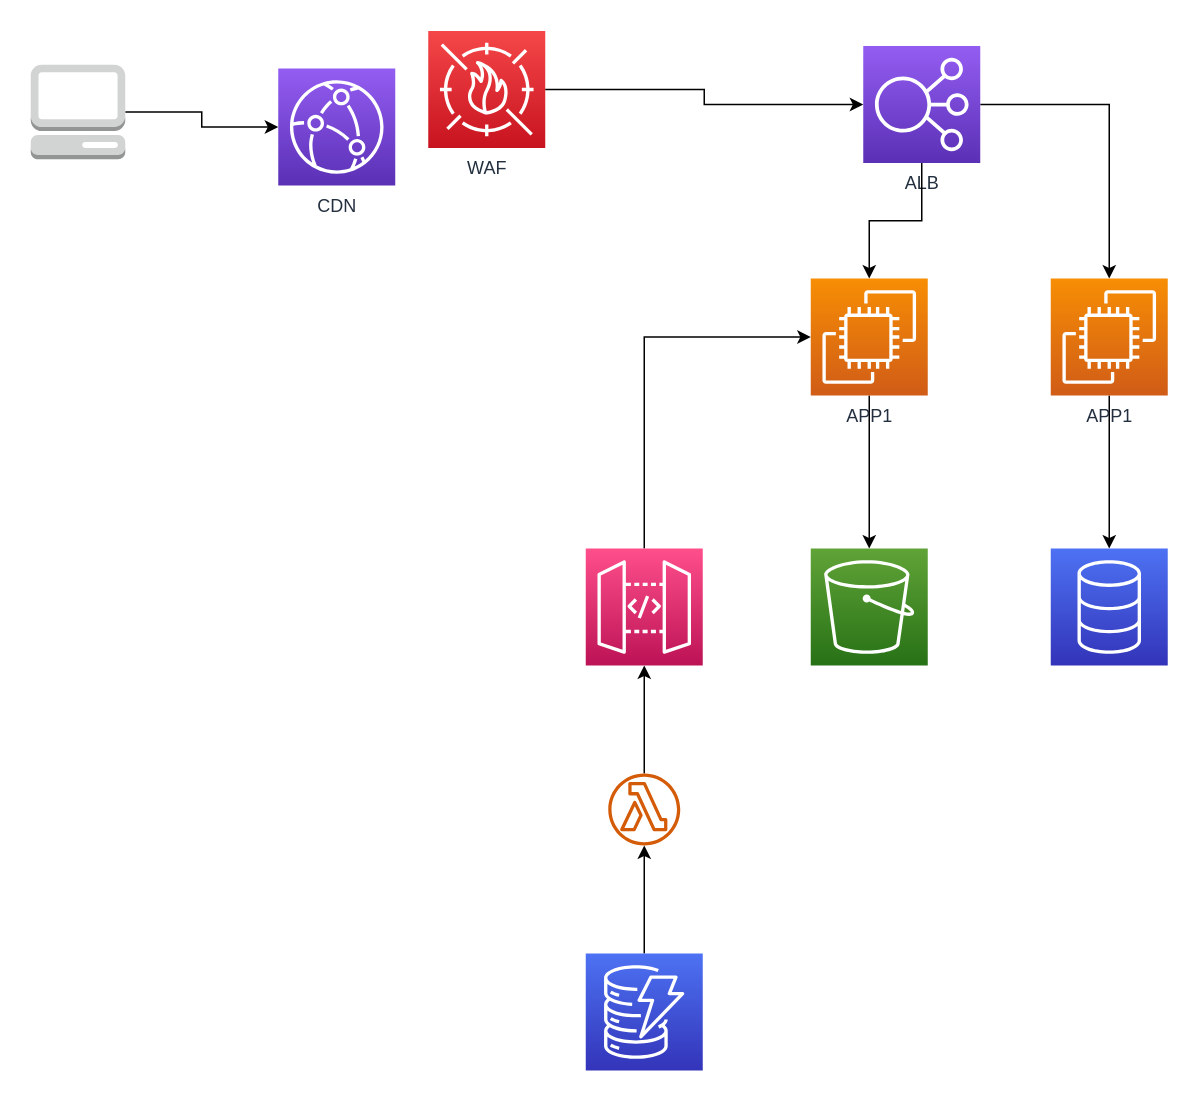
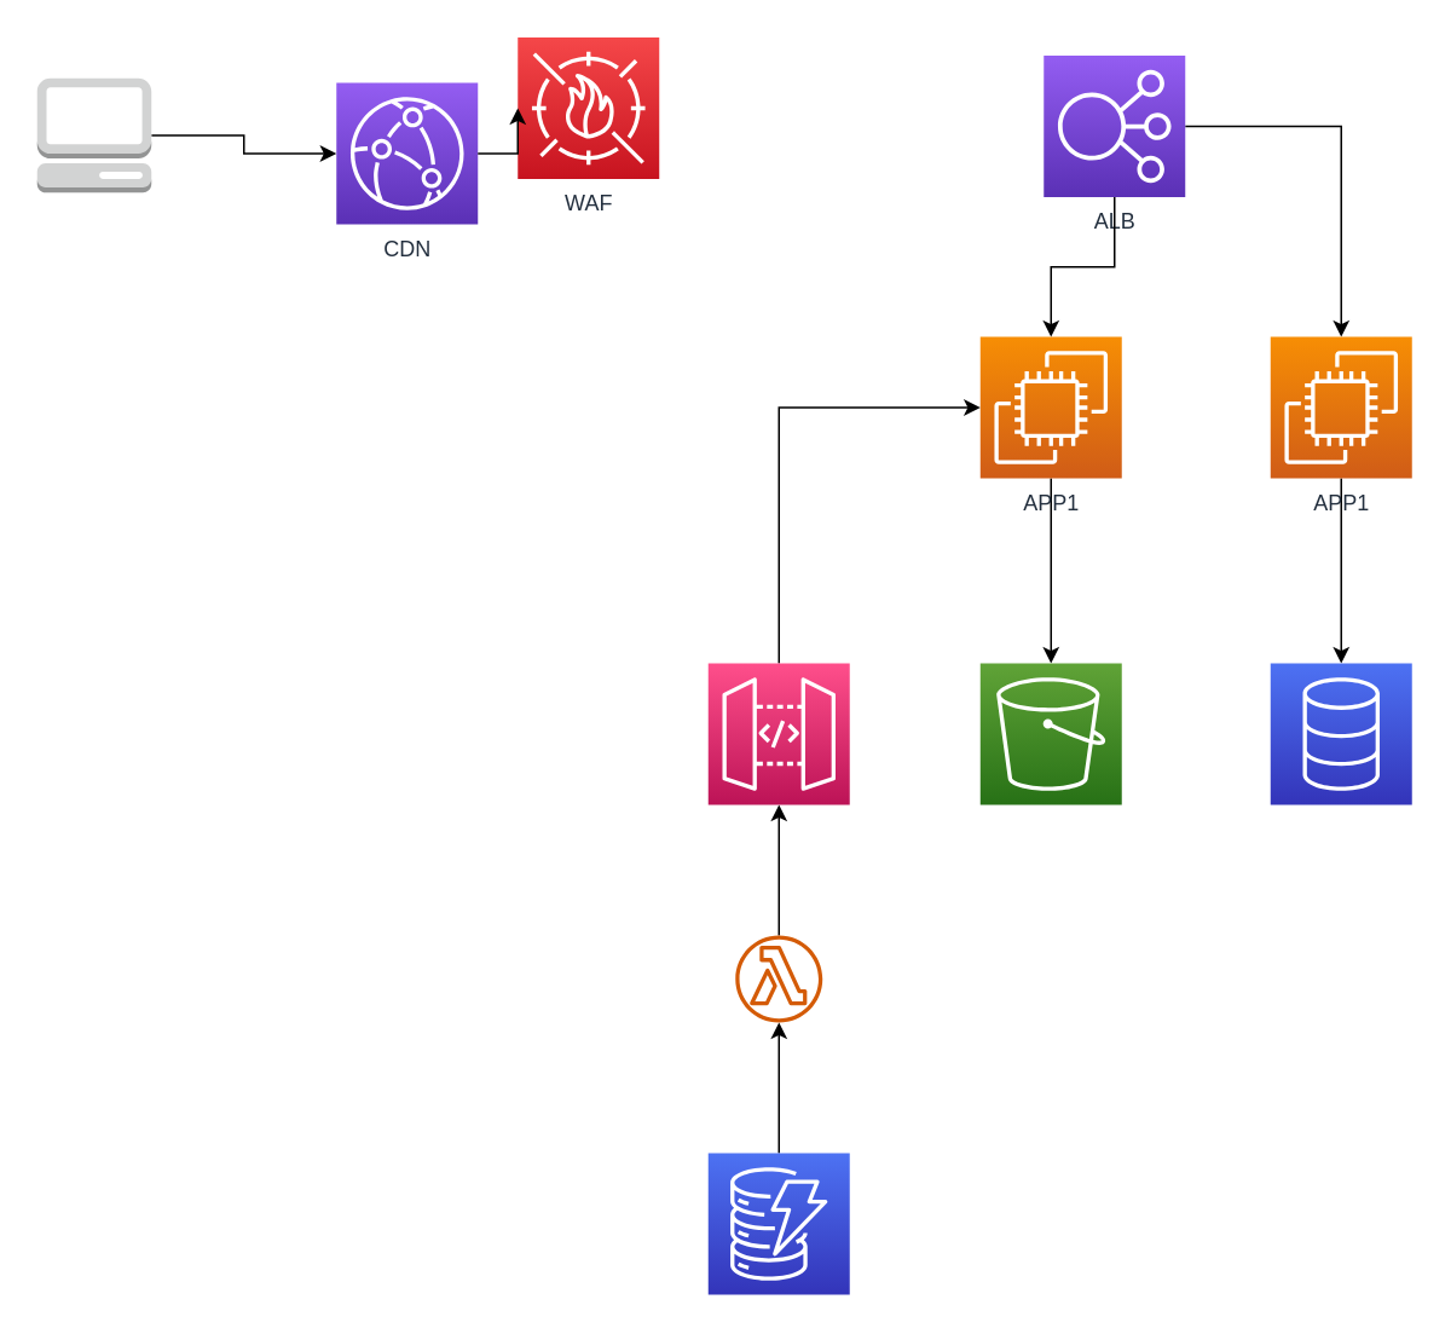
- <mxCell id="9" style="edgeStyle=orthogonalEdgeStyle;rounded=0;orthogonalLoop=1;jettySize=auto;html=1;exitX=1;exitY=0.5;exitDx=0;exitDy=0;exitPerimeter=0;" edge="1" parent="1" source="5" target="8"><mxGeometry relative="1" as="geometry"><mxPoint x="278" y="84" as="sourcePoint" /><mxPoint x="375" y="84" as="targetPoint" /></mxGeometry></mxCell>
+ <mxCell id="6" style="edgeStyle=orthogonalEdgeStyle;rounded=0;orthogonalLoop=1;jettySize=auto;html=1;exitX=1;exitY=0.5;exitDx=0;exitDy=0;exitPerimeter=0;entryX=0;entryY=0.5;entryDx=0;entryDy=0;entryPerimeter=0;" edge="1" parent="1" source="4" target="5"><mxGeometry relative="1" as="geometry"><mxPoint x="93" y="84" as="sourcePoint" /><mxPoint x="200" y="84" as="targetPoint" /></mxGeometry></mxCell>
